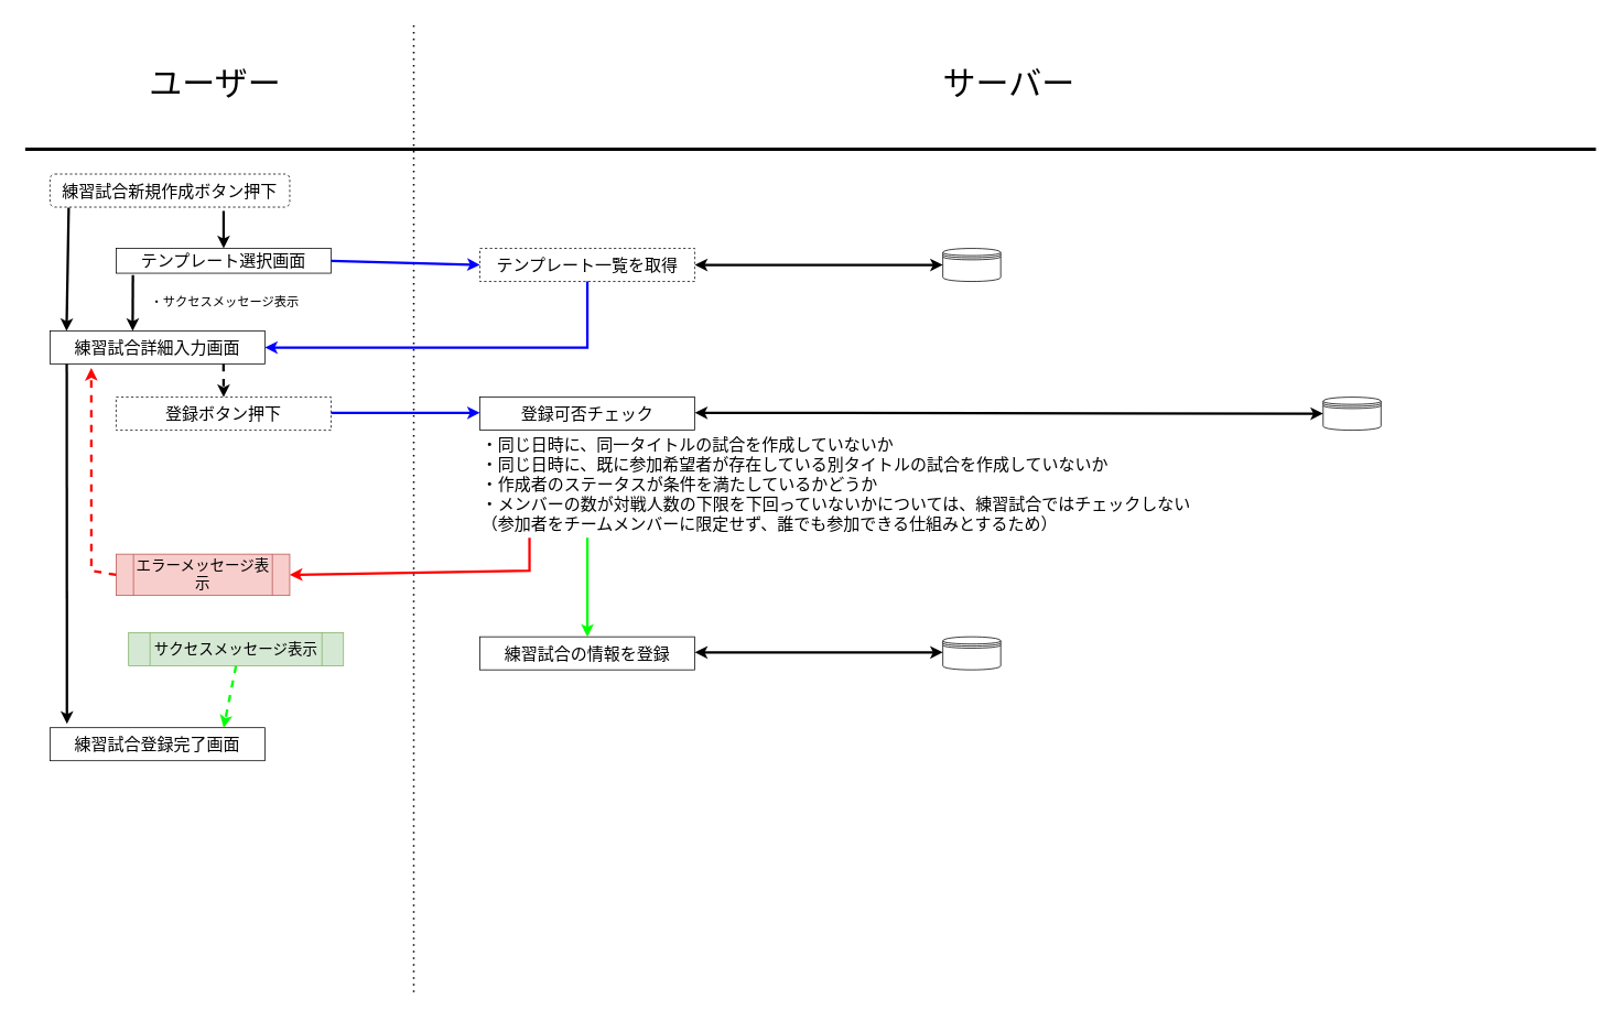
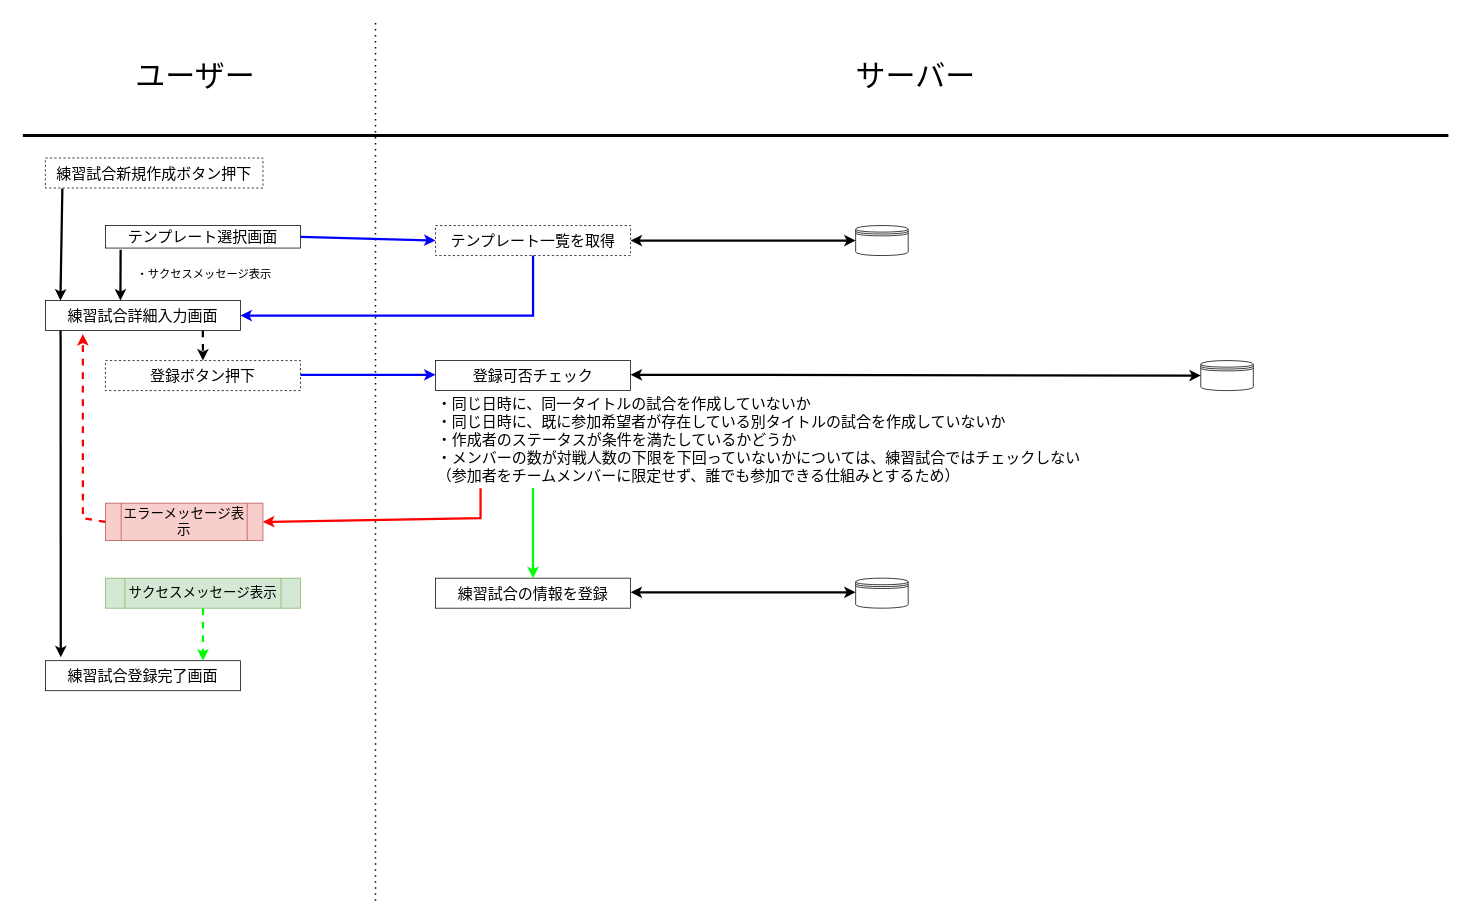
- <mxCell id="6" value="練習試合新規作成ボタン押下" style="whiteSpace=wrap;html=1;fontSize=20;dashed=1;rounded=1;" parent="1" vertex="1"><mxGeometry x="60" y="210" width="290" height="40" as="geometry" /></mxCell>
+ <mxCell id="6" value="練習試合新規作成ボタン押下" style="rounded=0;whiteSpace=wrap;html=1;fontSize=20;dashed=1;" parent="1" vertex="1"><mxGeometry x="60" y="210" width="290" height="40" as="geometry" /></mxCell>
- <mxCell id="8" value="" style="endArrow=classic;html=1;rounded=0;fontSize=20;strokeColor=#000000;strokeWidth=3;entryX=0.5;entryY=0;entryDx=0;entryDy=0;exitX=0.724;exitY=1.113;exitDx=0;exitDy=0;exitPerimeter=0;" parent="1" source="6" target="7" edge="1"><mxGeometry width="50" height="50" relative="1" as="geometry"><mxPoint x="350" y="210" as="sourcePoint" /><mxPoint x="570" y="310" as="targetPoint" /></mxGeometry></mxCell>
- <mxCell id="28" value="サクセスメッセージ表示" style="shape=process;whiteSpace=wrap;html=1;backgroundOutline=1;fontSize=18;fillColor=#d5e8d4;strokeColor=#82b366;" parent="1" vertex="1"><mxGeometry x="155" y="765" width="260" height="40" as="geometry" /></mxCell>
+ <mxCell id="28" value="サクセスメッセージ表示" style="shape=process;whiteSpace=wrap;html=1;backgroundOutline=1;fontSize=18;fillColor=#d5e8d4;strokeColor=#82b366;" parent="1" vertex="1"><mxGeometry x="140" y="770" width="260" height="40" as="geometry" /></mxCell>
